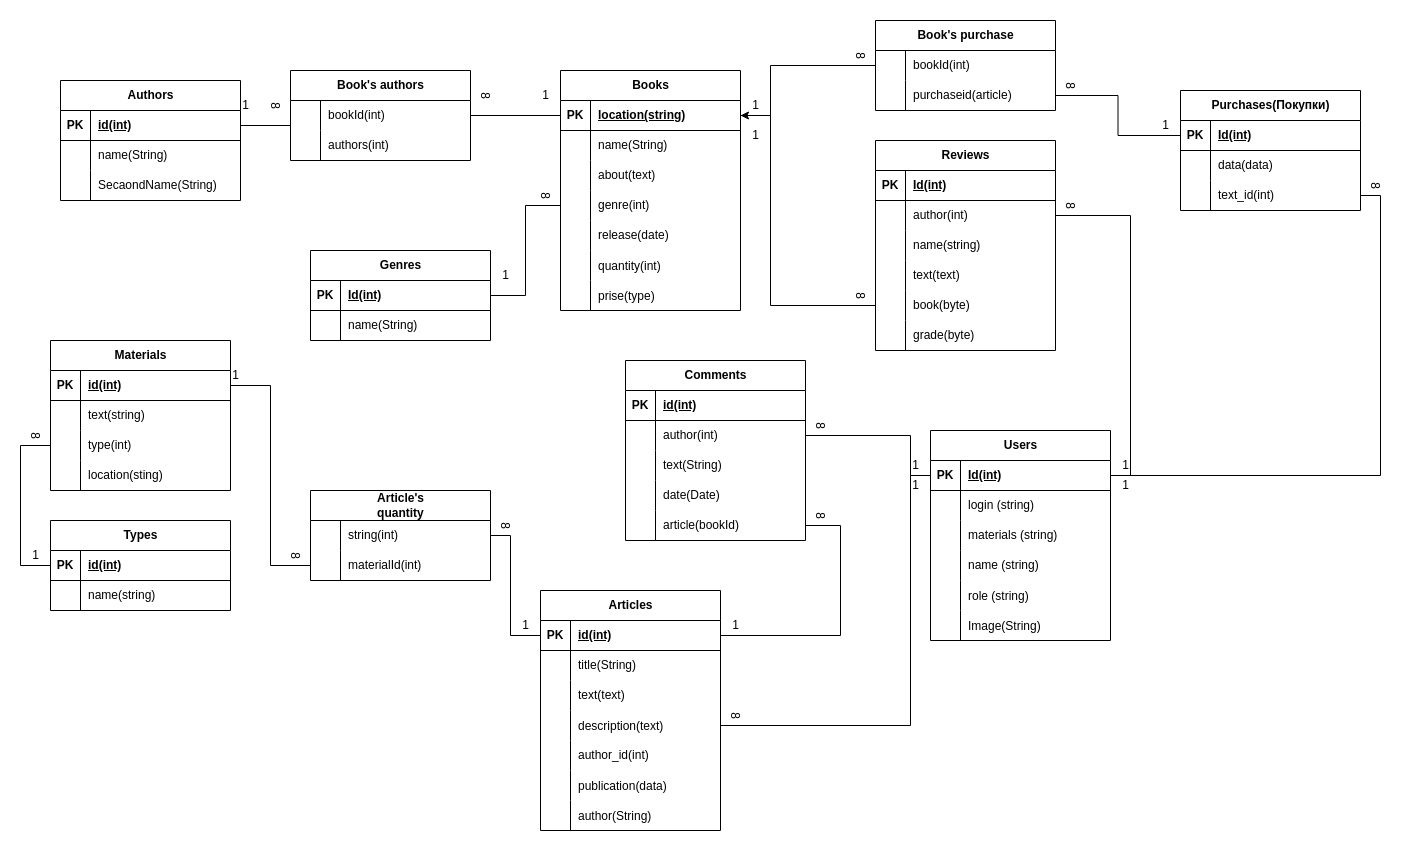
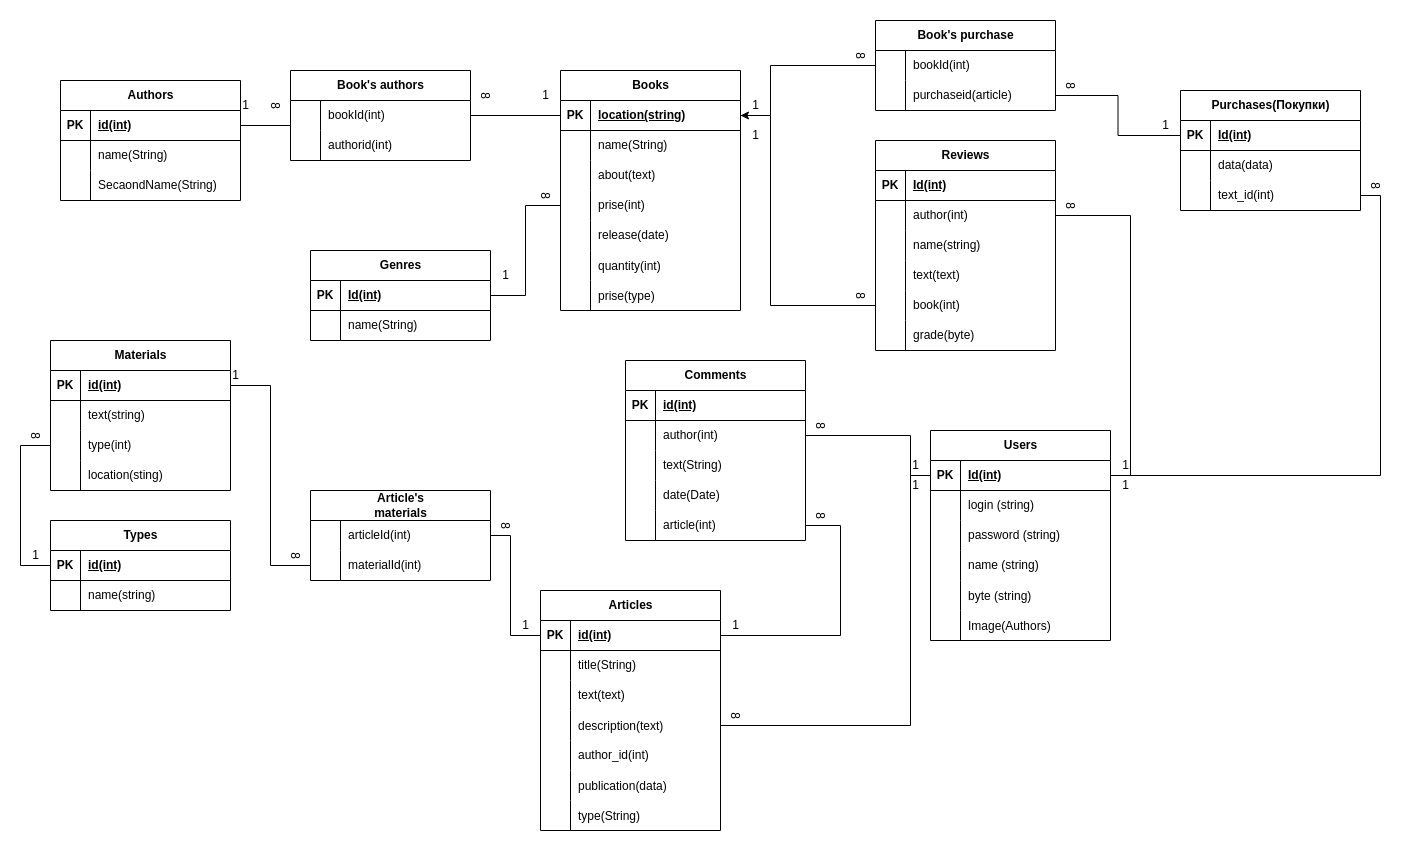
- <mxCell id="66" value="authors(int)" style="shape=partialRectangle;connectable=0;fillColor=none;top=0;left=0;bottom=0;right=0;align=left;spacingLeft=6;overflow=hidden;whiteSpace=wrap;html=1;" parent="64" vertex="1"><mxGeometry x="30" width="150" height="30" as="geometry"><mxRectangle width="150" height="30" as="alternateBounds" /></mxGeometry></mxCell>
+ <mxCell id="66" value="authorid(int)" style="shape=partialRectangle;connectable=0;fillColor=none;top=0;left=0;bottom=0;right=0;align=left;spacingLeft=6;overflow=hidden;whiteSpace=wrap;html=1;" parent="64" vertex="1"><mxGeometry x="30" width="150" height="30" as="geometry"><mxRectangle width="150" height="30" as="alternateBounds" /></mxGeometry></mxCell>
- <mxCell id="40" value="genre(int)" style="shape=partialRectangle;connectable=0;fillColor=none;top=0;left=0;bottom=0;right=0;align=left;spacingLeft=6;overflow=hidden;whiteSpace=wrap;html=1;" parent="38" vertex="1"><mxGeometry x="30" width="150" height="30" as="geometry"><mxRectangle width="150" height="30" as="alternateBounds" /></mxGeometry></mxCell>
+ <mxCell id="40" value="prise(int)" style="shape=partialRectangle;connectable=0;fillColor=none;top=0;left=0;bottom=0;right=0;align=left;spacingLeft=6;overflow=hidden;whiteSpace=wrap;html=1;" parent="38" vertex="1"><mxGeometry x="30" width="150" height="30" as="geometry"><mxRectangle width="150" height="30" as="alternateBounds" /></mxGeometry></mxCell>
- <mxCell id="141" value="book(byte)" style="shape=partialRectangle;connectable=0;fillColor=none;top=0;left=0;bottom=0;right=0;align=left;spacingLeft=6;overflow=hidden;whiteSpace=wrap;html=1;" parent="139" vertex="1"><mxGeometry x="30" width="150" height="30" as="geometry"><mxRectangle width="150" height="30" as="alternateBounds" /></mxGeometry></mxCell>
+ <mxCell id="141" value="book(int)" style="shape=partialRectangle;connectable=0;fillColor=none;top=0;left=0;bottom=0;right=0;align=left;spacingLeft=6;overflow=hidden;whiteSpace=wrap;html=1;" parent="139" vertex="1"><mxGeometry x="30" width="150" height="30" as="geometry"><mxRectangle width="150" height="30" as="alternateBounds" /></mxGeometry></mxCell>
- <mxCell id="161" value="&lt;span style=&quot;white-space: pre-wrap;&quot; data-src-align=&quot;0:9&quot; class=&quot;EzKURWReUAB5oZgtQNkl&quot;&gt;Article's quantity&lt;/span&gt;&lt;span style=&quot;white-space: pre-wrap;&quot;&gt; &lt;/span&gt;" style="shape=table;startSize=30;container=1;collapsible=1;childLayout=tableLayout;fixedRows=1;rowLines=0;fontStyle=1;align=center;resizeLast=1;html=1;" parent="1" vertex="1"><mxGeometry x="310" y="490" width="180" height="90" as="geometry" /></mxCell>
+ <mxCell id="161" value="&lt;span style=&quot;white-space: pre-wrap;&quot; data-src-align=&quot;0:9&quot; class=&quot;EzKURWReUAB5oZgtQNkl&quot;&gt;Article's materials&lt;/span&gt;&lt;span style=&quot;white-space: pre-wrap;&quot;&gt; &lt;/span&gt;" style="shape=table;startSize=30;container=1;collapsible=1;childLayout=tableLayout;fixedRows=1;rowLines=0;fontStyle=1;align=center;resizeLast=1;html=1;" parent="1" vertex="1"><mxGeometry x="310" y="490" width="180" height="90" as="geometry" /></mxCell>
- <mxCell id="119" value="&lt;span style=&quot;text-align: center; white-space-collapse: preserve;&quot;&gt;article(bookId)&lt;/span&gt;" style="shape=partialRectangle;connectable=0;fillColor=none;top=0;left=0;bottom=0;right=0;align=left;spacingLeft=6;overflow=hidden;whiteSpace=wrap;html=1;" parent="117" vertex="1"><mxGeometry x="30" width="150" height="30" as="geometry"><mxRectangle width="150" height="30" as="alternateBounds" /></mxGeometry></mxCell>
+ <mxCell id="119" value="&lt;span style=&quot;text-align: center; white-space-collapse: preserve;&quot;&gt;article(int)&lt;/span&gt;" style="shape=partialRectangle;connectable=0;fillColor=none;top=0;left=0;bottom=0;right=0;align=left;spacingLeft=6;overflow=hidden;whiteSpace=wrap;html=1;" parent="117" vertex="1"><mxGeometry x="30" width="150" height="30" as="geometry"><mxRectangle width="150" height="30" as="alternateBounds" /></mxGeometry></mxCell>
- <mxCell id="164" value="string(int)" style="shape=partialRectangle;connectable=0;fillColor=none;top=0;left=0;bottom=0;right=0;align=left;spacingLeft=6;overflow=hidden;whiteSpace=wrap;html=1;" parent="162" vertex="1"><mxGeometry x="30" width="150" height="30" as="geometry"><mxRectangle width="150" height="30" as="alternateBounds" /></mxGeometry></mxCell>
+ <mxCell id="164" value="articleId(int)" style="shape=partialRectangle;connectable=0;fillColor=none;top=0;left=0;bottom=0;right=0;align=left;spacingLeft=6;overflow=hidden;whiteSpace=wrap;html=1;" parent="162" vertex="1"><mxGeometry x="30" width="150" height="30" as="geometry"><mxRectangle width="150" height="30" as="alternateBounds" /></mxGeometry></mxCell>
- <mxCell id="11" value="materials (string)" style="shape=partialRectangle;connectable=0;fillColor=none;top=0;left=0;bottom=0;right=0;align=left;spacingLeft=6;overflow=hidden;whiteSpace=wrap;html=1;" parent="9" vertex="1"><mxGeometry x="30" width="150" height="30" as="geometry"><mxRectangle width="150" height="30" as="alternateBounds" /></mxGeometry></mxCell>
+ <mxCell id="11" value="password (string)" style="shape=partialRectangle;connectable=0;fillColor=none;top=0;left=0;bottom=0;right=0;align=left;spacingLeft=6;overflow=hidden;whiteSpace=wrap;html=1;" parent="9" vertex="1"><mxGeometry x="30" width="150" height="30" as="geometry"><mxRectangle width="150" height="30" as="alternateBounds" /></mxGeometry></mxCell>
- <mxCell id="17" value="role (string)" style="shape=partialRectangle;connectable=0;fillColor=none;top=0;left=0;bottom=0;right=0;align=left;spacingLeft=6;overflow=hidden;" parent="15" vertex="1"><mxGeometry x="30" width="150" height="30" as="geometry"><mxRectangle width="150" height="30" as="alternateBounds" /></mxGeometry></mxCell>
+ <mxCell id="17" value="byte (string)" style="shape=partialRectangle;connectable=0;fillColor=none;top=0;left=0;bottom=0;right=0;align=left;spacingLeft=6;overflow=hidden;" parent="15" vertex="1"><mxGeometry x="30" width="150" height="30" as="geometry"><mxRectangle width="150" height="30" as="alternateBounds" /></mxGeometry></mxCell>
- <mxCell id="20" value="Image(String)" style="shape=partialRectangle;connectable=0;fillColor=none;top=0;left=0;bottom=0;right=0;align=left;spacingLeft=6;overflow=hidden;" parent="18" vertex="1"><mxGeometry x="30" width="150" height="30" as="geometry"><mxRectangle width="150" height="30" as="alternateBounds" /></mxGeometry></mxCell>
+ <mxCell id="20" value="Image(Authors)" style="shape=partialRectangle;connectable=0;fillColor=none;top=0;left=0;bottom=0;right=0;align=left;spacingLeft=6;overflow=hidden;" parent="18" vertex="1"><mxGeometry x="30" width="150" height="30" as="geometry"><mxRectangle width="150" height="30" as="alternateBounds" /></mxGeometry></mxCell>
- <mxCell id="88" value="author(String)" style="shape=partialRectangle;connectable=0;fillColor=none;top=0;left=0;bottom=0;right=0;align=left;spacingLeft=6;overflow=hidden;" parent="86" vertex="1"><mxGeometry x="30" width="150" height="30" as="geometry"><mxRectangle width="150" height="30" as="alternateBounds" /></mxGeometry></mxCell>
+ <mxCell id="88" value="type(String)" style="shape=partialRectangle;connectable=0;fillColor=none;top=0;left=0;bottom=0;right=0;align=left;spacingLeft=6;overflow=hidden;" parent="86" vertex="1"><mxGeometry x="30" width="150" height="30" as="geometry"><mxRectangle width="150" height="30" as="alternateBounds" /></mxGeometry></mxCell>
